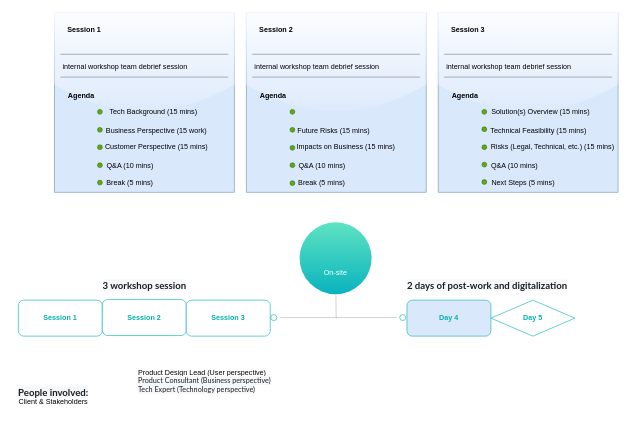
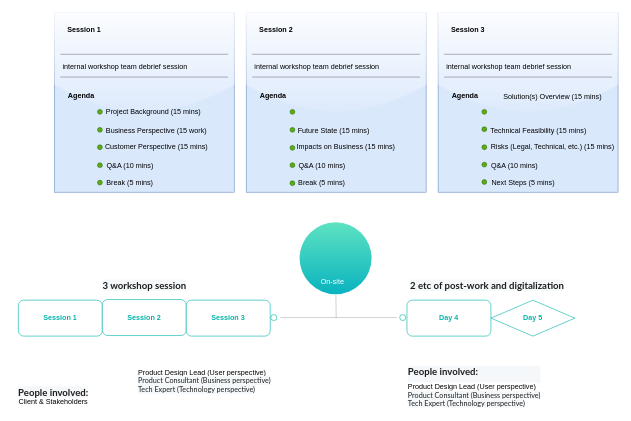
- <mxCell id="7" value="Tech Background (15 mins)" style="text;html=1;strokeColor=none;fillColor=none;align=center;verticalAlign=middle;whiteSpace=wrap;rounded=0;labelBackgroundColor=none;" vertex="1" parent="1"><mxGeometry x="173" y="171" width="165" height="30" as="geometry" /></mxCell>
+ <mxCell id="7" value="Project Background (15 mins)" style="text;html=1;strokeColor=none;fillColor=none;align=center;verticalAlign=middle;whiteSpace=wrap;rounded=0;labelBackgroundColor=none;" vertex="1" parent="1"><mxGeometry x="173" y="171" width="165" height="30" as="geometry" /></mxCell>
- <mxCell id="30" value="Solution(s) Overview (15 mins)" style="text;html=1;strokeColor=none;fillColor=none;align=center;verticalAlign=middle;whiteSpace=wrap;rounded=0;labelBackgroundColor=none;" vertex="1" parent="1"><mxGeometry x="815" y="171" width="172" height="30" as="geometry" /></mxCell>
+ <mxCell id="30" value="Solution(s) Overview (15 mins)" style="text;html=1;strokeColor=none;fillColor=none;align=center;verticalAlign=middle;whiteSpace=wrap;rounded=0;labelBackgroundColor=none;" vertex="1" parent="1"><mxGeometry x="835" y="146" width="172" height="30" as="geometry" /></mxCell>
- <mxCell id="20" value="Future Risks (15 mins)" style="text;html=1;strokeColor=none;fillColor=none;align=center;verticalAlign=middle;whiteSpace=wrap;rounded=0;labelBackgroundColor=none;" vertex="1" parent="1"><mxGeometry x="493" y="203" width="126" height="30" as="geometry" /></mxCell>
+ <mxCell id="20" value="Future State (15 mins)" style="text;html=1;strokeColor=none;fillColor=none;align=center;verticalAlign=middle;whiteSpace=wrap;rounded=0;labelBackgroundColor=none;" vertex="1" parent="1"><mxGeometry x="493" y="203" width="126" height="30" as="geometry" /></mxCell>
- <mxCell id="50" value="On-site" style="text;html=1;strokeColor=none;fillColor=none;align=center;verticalAlign=middle;whiteSpace=wrap;rounded=0;fontColor=#FFFFFF;" vertex="1" parent="1"><mxGeometry x="534" y="440" width="50" height="30" as="geometry" /></mxCell>
+ <mxCell id="50" value="On-site" style="text;html=1;strokeColor=none;fillColor=none;align=center;verticalAlign=middle;whiteSpace=wrap;rounded=0;fontColor=#FFFFFF;" vertex="1" parent="1"><mxGeometry x="529" y="455" width="50" height="30" as="geometry" /></mxCell>
- <mxCell id="57" value="&lt;strong style=&quot;box-sizing: border-box; color: rgb(30, 30, 30); font-family: Lato, sans-serif; font-size: 16px; background-color: rgb(245, 248, 250);&quot;&gt;2 days of post-work and digitalization&lt;/strong&gt;" style="text;html=1;strokeColor=none;fillColor=none;align=center;verticalAlign=middle;whiteSpace=wrap;rounded=0;fontColor=#000000;" vertex="1" parent="1"><mxGeometry x="666" y="460" width="292" height="30" as="geometry" /></mxCell>
+ <mxCell id="57" value="&lt;strong style=&quot;box-sizing: border-box; color: rgb(30, 30, 30); font-family: Lato, sans-serif; font-size: 16px; background-color: rgb(245, 248, 250);&quot;&gt;2 etc of post-work and digitalization&lt;/strong&gt;" style="text;html=1;strokeColor=none;fillColor=none;align=center;verticalAlign=middle;whiteSpace=wrap;rounded=0;fontColor=#000000;" vertex="1" parent="1"><mxGeometry x="666" y="460" width="292" height="30" as="geometry" /></mxCell>
- <mxCell id="43" value="&lt;font color=&quot;#00b2a9&quot;&gt;&lt;b&gt;Day 4&lt;/b&gt;&lt;/font&gt;" style="rounded=1;whiteSpace=wrap;html=1;shadow=0;glass=0;labelBackgroundColor=none;strokeColor=#00b2a9;fillColor=#dae8fc;" vertex="1" parent="1"><mxGeometry x="678" y="500" width="140" height="60" as="geometry" /></mxCell>
+ <mxCell id="43" value="&lt;font color=&quot;#00b2a9&quot;&gt;&lt;b&gt;Day 4&lt;/b&gt;&lt;/font&gt;" style="rounded=1;whiteSpace=wrap;html=1;shadow=0;glass=0;labelBackgroundColor=none;strokeColor=#00b2a9;" vertex="1" parent="1"><mxGeometry x="678" y="500" width="140" height="60" as="geometry" /></mxCell>
+ <mxCell id="55" value="&lt;strong style=&quot;box-sizing: border-box; display: block; font-size: 16px; padding-bottom: 8px; color: rgb(30, 30, 30); font-family: Lato, sans-serif; background-color: rgb(245, 248, 250);&quot;&gt;People involved:&lt;br style=&quot;box-sizing: border-box;&quot;&gt;&lt;/strong&gt;Product Design Lead (User perspective)&lt;br style=&quot;box-sizing: border-box; color: rgb(30, 30, 30); font-family: Lato, sans-serif; background-color: rgb(245, 248, 250);&quot;&gt;&lt;span style=&quot;color: rgb(30, 30, 30); font-family: Lato, sans-serif; background-color: rgb(245, 248, 250);&quot;&gt;Product Consultant (Business perspective)&lt;/span&gt;&lt;br style=&quot;box-sizing: border-box; color: rgb(30, 30, 30); font-family: Lato, sans-serif; background-color: rgb(245, 248, 250);&quot;&gt;&lt;span style=&quot;color: rgb(30, 30, 30); font-family: Lato, sans-serif; background-color: rgb(245, 248, 250);&quot;&gt;Tech Expert (Technology perspective)&lt;/span&gt;" style="text;html=1;strokeColor=none;fillColor=none;align=left;verticalAlign=middle;whiteSpace=wrap;rounded=0;fontColor=#000000;" vertex="1" parent="1"><mxGeometry x="678" y="610" width="230" height="70" as="geometry" /></mxCell>
